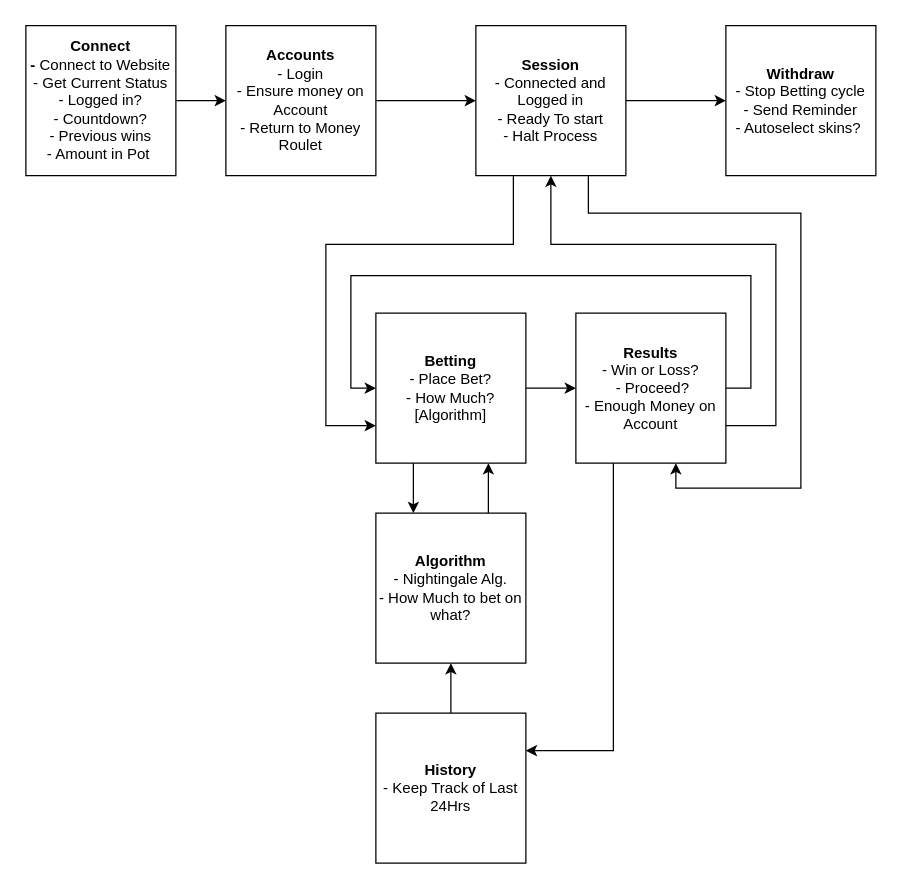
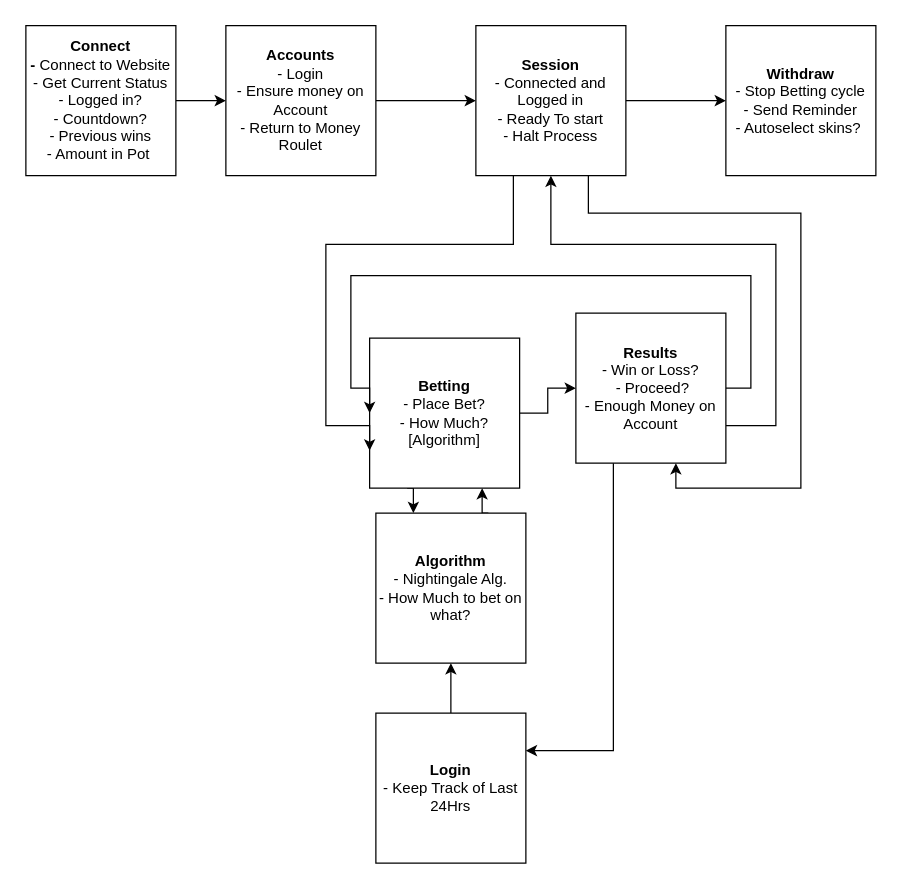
- <mxCell id="10" value="&lt;b&gt;Betting&lt;/b&gt;&lt;br&gt;- Place Bet?&lt;br&gt;- How Much?[Algorithm]" style="rounded=0;whiteSpace=wrap;html=1;" vertex="1" parent="1"><mxGeometry x="300" y="250" width="120" height="120" as="geometry" /></mxCell>
+ <mxCell id="10" value="&lt;b&gt;Betting&lt;/b&gt;&lt;br&gt;- Place Bet?&lt;br&gt;- How Much?[Algorithm]" style="rounded=0;whiteSpace=wrap;html=1;" vertex="1" parent="1"><mxGeometry x="295" y="270" width="120" height="120" as="geometry" /></mxCell>
- <mxCell id="17" value="&lt;b&gt;History&lt;/b&gt;&lt;br&gt;- Keep Track of Last 24Hrs" style="rounded=0;whiteSpace=wrap;html=1;" vertex="1" parent="1"><mxGeometry x="300" y="570" width="120" height="120" as="geometry" /></mxCell>
+ <mxCell id="17" value="&lt;b&gt;Login&lt;/b&gt;&lt;br&gt;- Keep Track of Last 24Hrs" style="rounded=0;whiteSpace=wrap;html=1;" vertex="1" parent="1"><mxGeometry x="300" y="570" width="120" height="120" as="geometry" /></mxCell>
